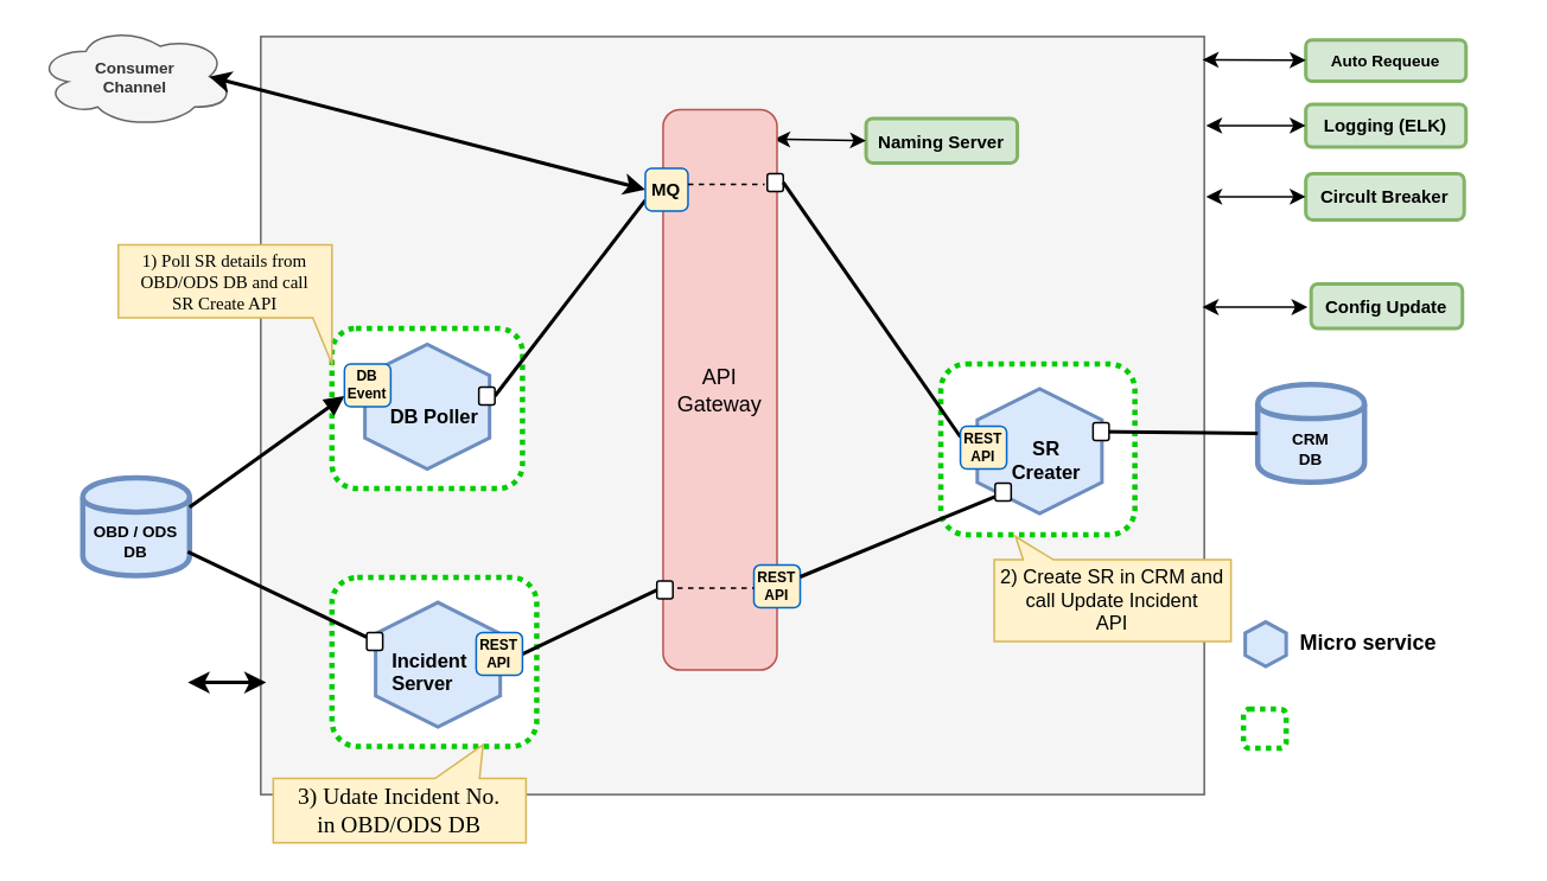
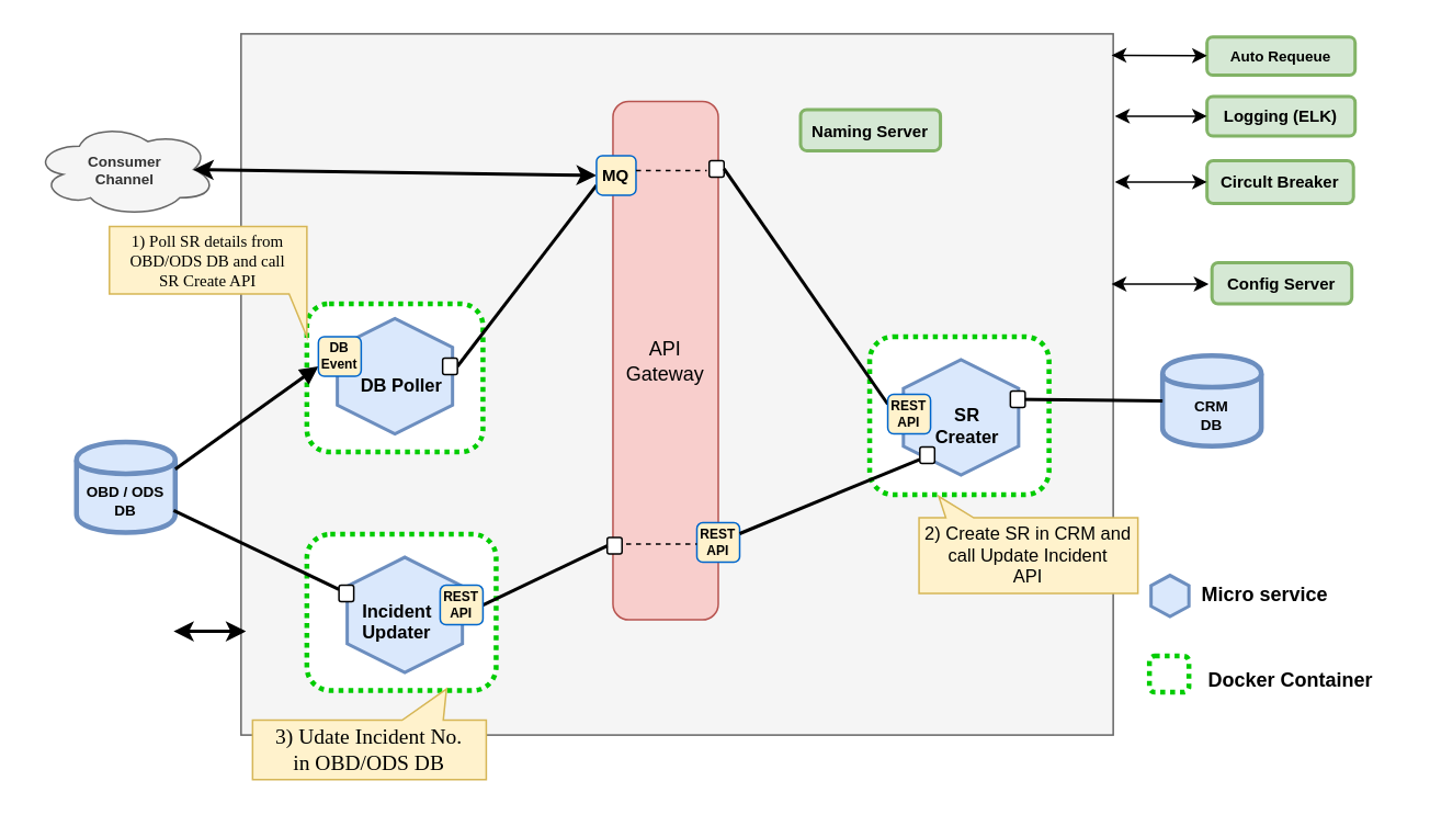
- <mxCell id="11" value="&lt;div&gt;&lt;b&gt;Consumer&lt;/b&gt;&lt;/div&gt;&lt;div&gt;&lt;b&gt;Channel&lt;/b&gt;&lt;br&gt;&lt;/div&gt;" parent="1" vertex="1" style="ellipse;shape=cloud;whiteSpace=wrap;html=1;rounded=1;shadow=0;strokeWidth=1;fontFamily=Helvetica;fontSize=9;align=center;fillColor=#f5f5f5;strokeColor=#666666;fontColor=#333333;"><mxGeometry x="20" y="14" as="geometry" height="57" width="111" /></mxCell>
+ <mxCell id="11" value="&lt;div&gt;&lt;b&gt;Consumer&lt;/b&gt;&lt;/div&gt;&lt;div&gt;&lt;b&gt;Channel&lt;/b&gt;&lt;br&gt;&lt;/div&gt;" parent="1" vertex="1" style="ellipse;shape=cloud;whiteSpace=wrap;html=1;rounded=1;shadow=0;strokeWidth=1;fontFamily=Helvetica;fontSize=9;align=center;fillColor=#f5f5f5;strokeColor=#666666;fontColor=#333333;"><mxGeometry as="geometry" height="57" width="111" y="74" x="20" /></mxCell>
- <mxCell id="21" value="" parent="1" style="endArrow=classic;startArrow=classic;html=1;strokeWidth=1;fontFamily=Helvetica;fontSize=9;entryX=0;entryY=0.5;entryDx=0;entryDy=0;exitX=0.974;exitY=0.053;exitDx=0;exitDy=0;exitPerimeter=0;" target="20" source="26" edge="1"><mxGeometry as="geometry" height="50" width="50" relative="1"><mxPoint as="sourcePoint" y="81" x="456" /><mxPoint as="targetPoint" y="80" x="507" /></mxGeometry></mxCell>
- <mxCell id="22" value="&lt;font size=&quot;1&quot;&gt;&lt;b&gt;Config Update&lt;/b&gt;&lt;/font&gt;" parent="1" vertex="1" style="rounded=1;whiteSpace=wrap;html=1;shadow=0;strokeColor=#82b366;strokeWidth=2;fontFamily=Helvetica;fontSize=9;align=center;fillColor=#d5e8d4;"><mxGeometry as="geometry" height="25" width="85" y="159" x="736" /></mxCell>
+ <mxCell id="22" value="&lt;font size=&quot;1&quot;&gt;&lt;b&gt;Config Server&lt;/b&gt;&lt;/font&gt;" parent="1" vertex="1" style="rounded=1;whiteSpace=wrap;html=1;shadow=0;strokeColor=#82b366;strokeWidth=2;fontFamily=Helvetica;fontSize=9;align=center;fillColor=#d5e8d4;"><mxGeometry as="geometry" height="25" width="85" y="159" x="736" /></mxCell>
- <mxCell id="41" value="&lt;div&gt;&lt;font style=&quot;font-size: 11px&quot;&gt;&lt;b&gt;&lt;font style=&quot;font-size: 11px&quot;&gt;Incident&lt;/font&gt;&lt;/b&gt;&lt;/font&gt;&lt;/div&gt;&lt;div&gt;&lt;font style=&quot;font-size: 11px&quot;&gt;&lt;b&gt;&lt;font style=&quot;font-size: 11px&quot;&gt;Server&lt;/font&gt;&lt;/b&gt;&lt;/font&gt;&lt;/div&gt;" parent="1" vertex="1" style="text;html=1;fontSize=9;fontFamily=Helvetica;"><mxGeometry as="geometry" height="25" width="49" y="358" x="218" /></mxCell>
+ <mxCell id="41" value="&lt;div&gt;&lt;font style=&quot;font-size: 11px&quot;&gt;&lt;b&gt;&lt;font style=&quot;font-size: 11px&quot;&gt;Incident&lt;/font&gt;&lt;/b&gt;&lt;/font&gt;&lt;/div&gt;&lt;div&gt;&lt;font style=&quot;font-size: 11px&quot;&gt;&lt;b&gt;&lt;font style=&quot;font-size: 11px&quot;&gt;Updater&lt;/font&gt;&lt;/b&gt;&lt;/font&gt;&lt;/div&gt;" parent="1" vertex="1" style="text;html=1;fontSize=9;fontFamily=Helvetica;"><mxGeometry as="geometry" height="25" width="49" y="358" x="218" /></mxCell>
+ <mxCell id="19" value="&lt;font style=&quot;font-size: 12px&quot;&gt;&lt;b&gt;Docker Container&lt;/b&gt;&lt;/font&gt;" parent="1" vertex="1" style="text;html=1;resizable=0;points=[];autosize=1;align=left;verticalAlign=top;spacingTop=-4;fontSize=9;fontFamily=Helvetica;"><mxGeometry as="geometry" height="15" width="115" y="402.5" x="732" /></mxCell>
